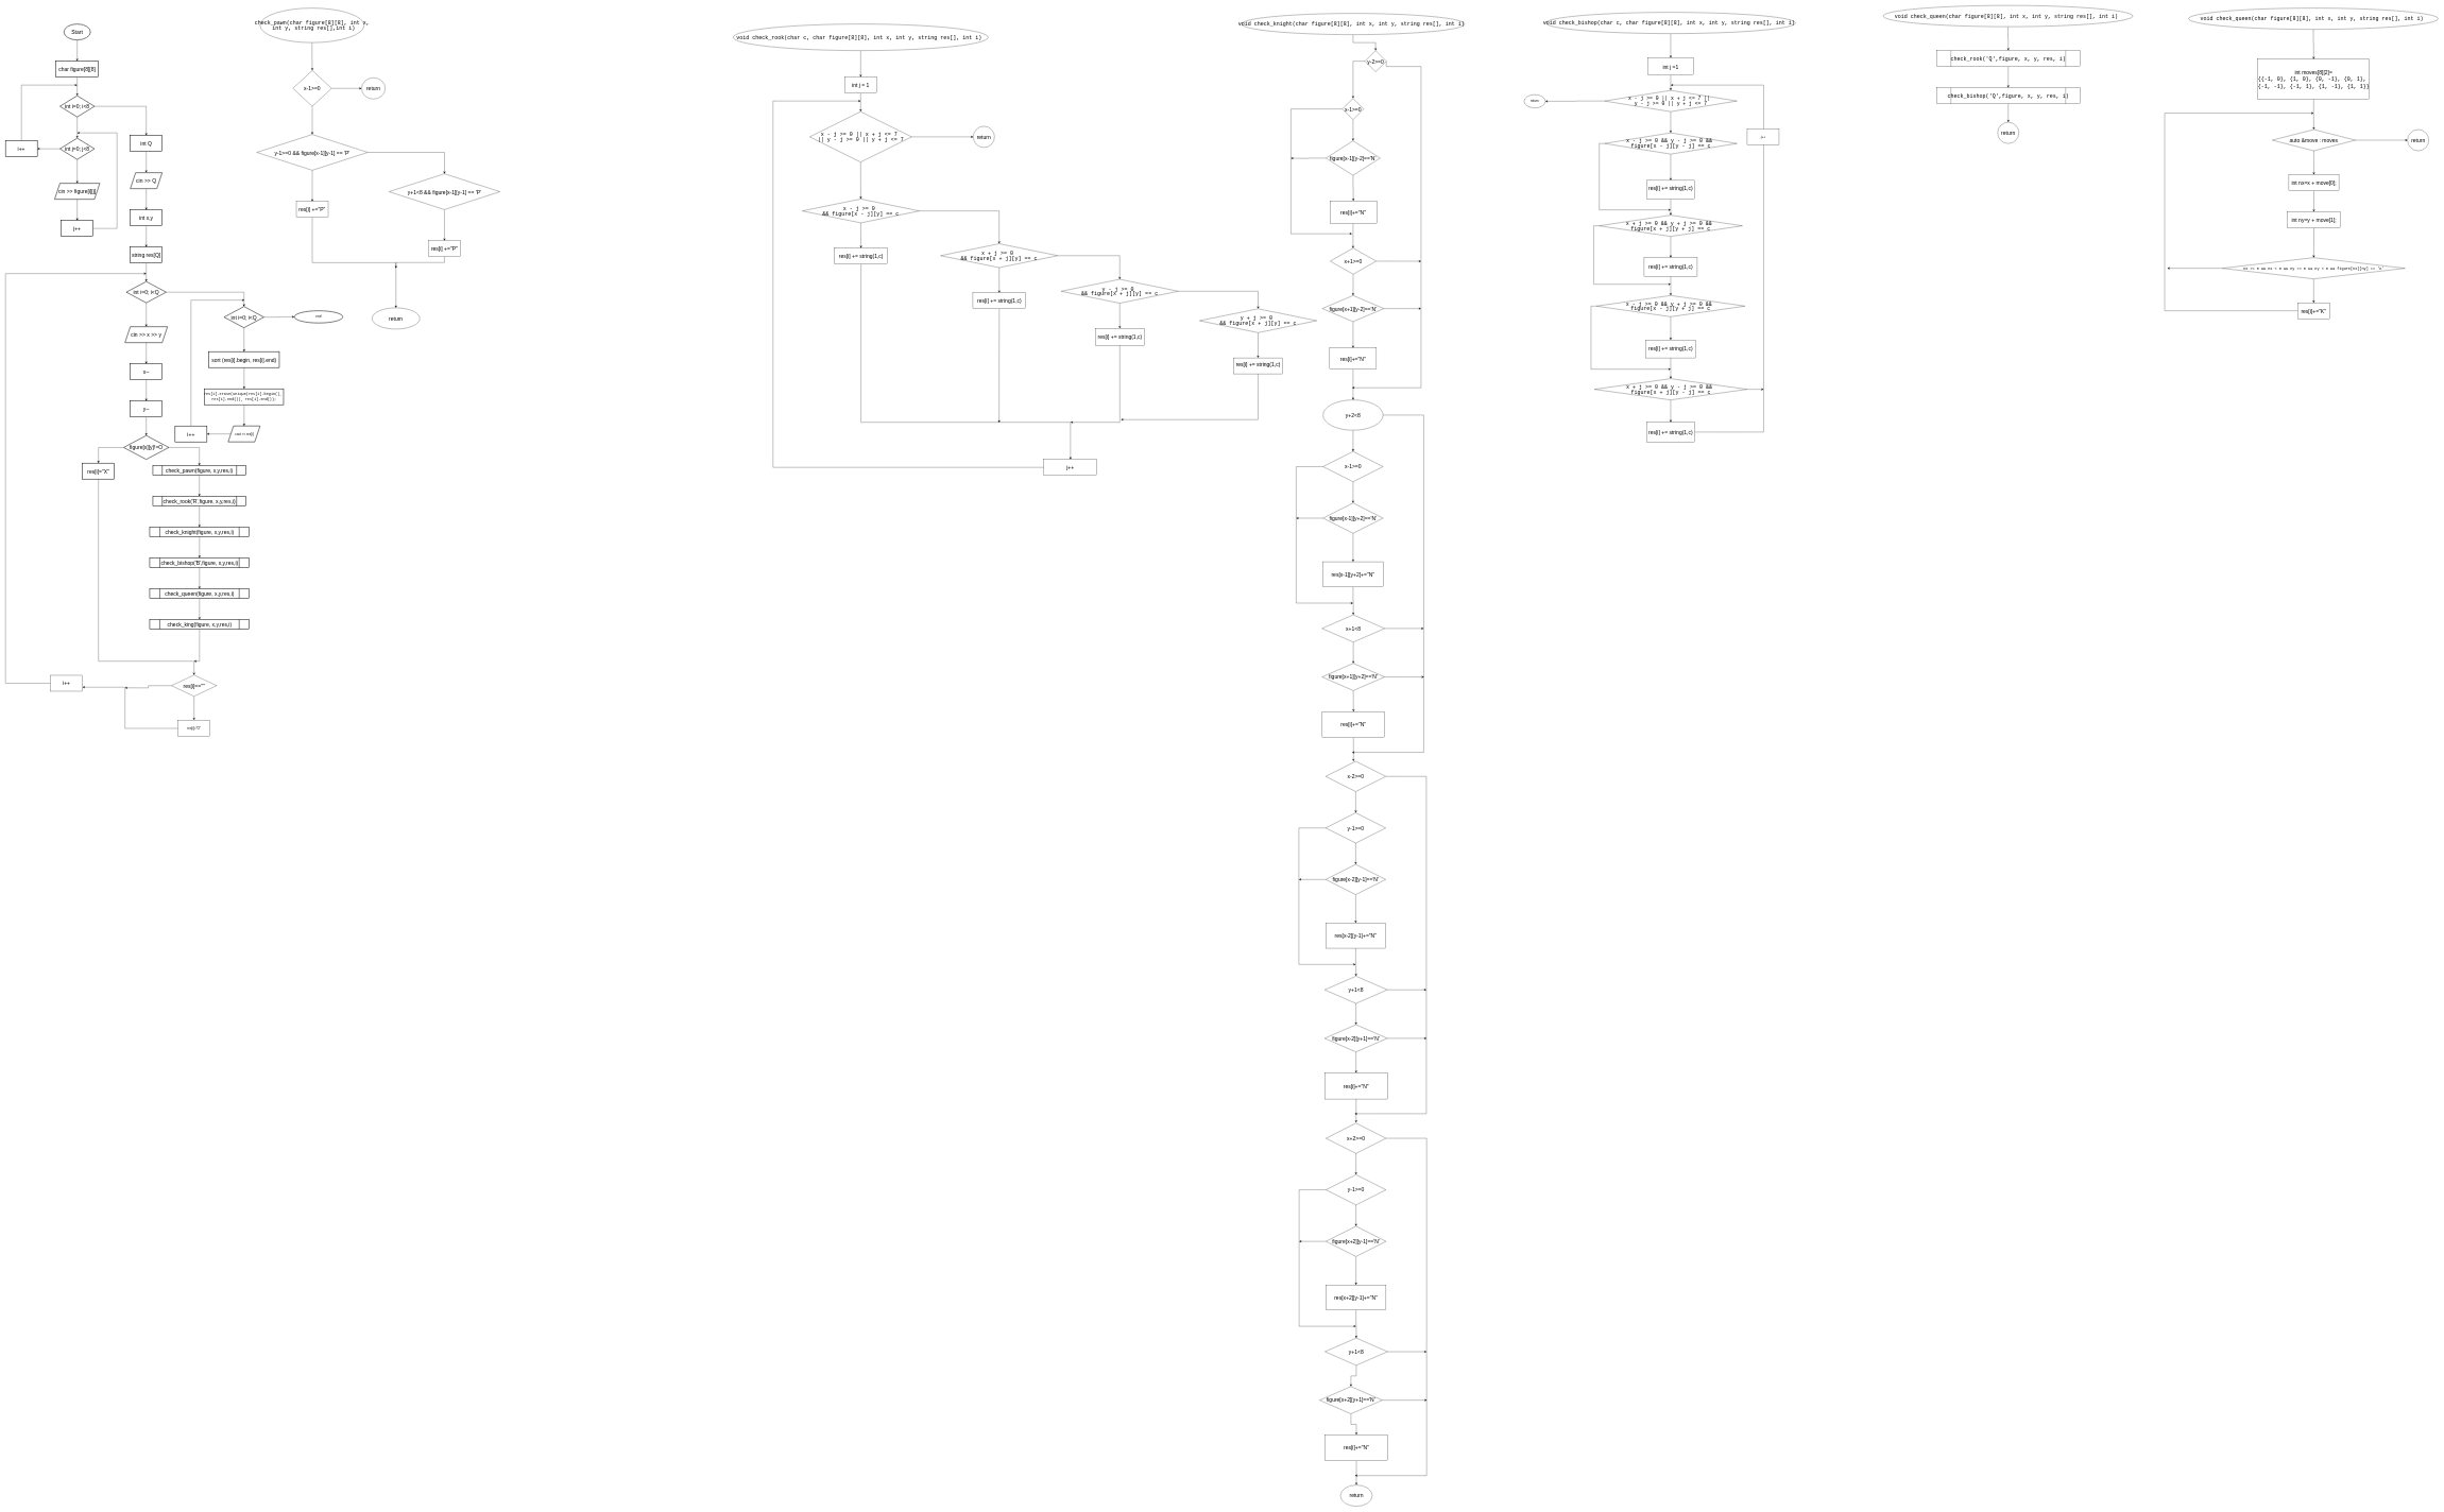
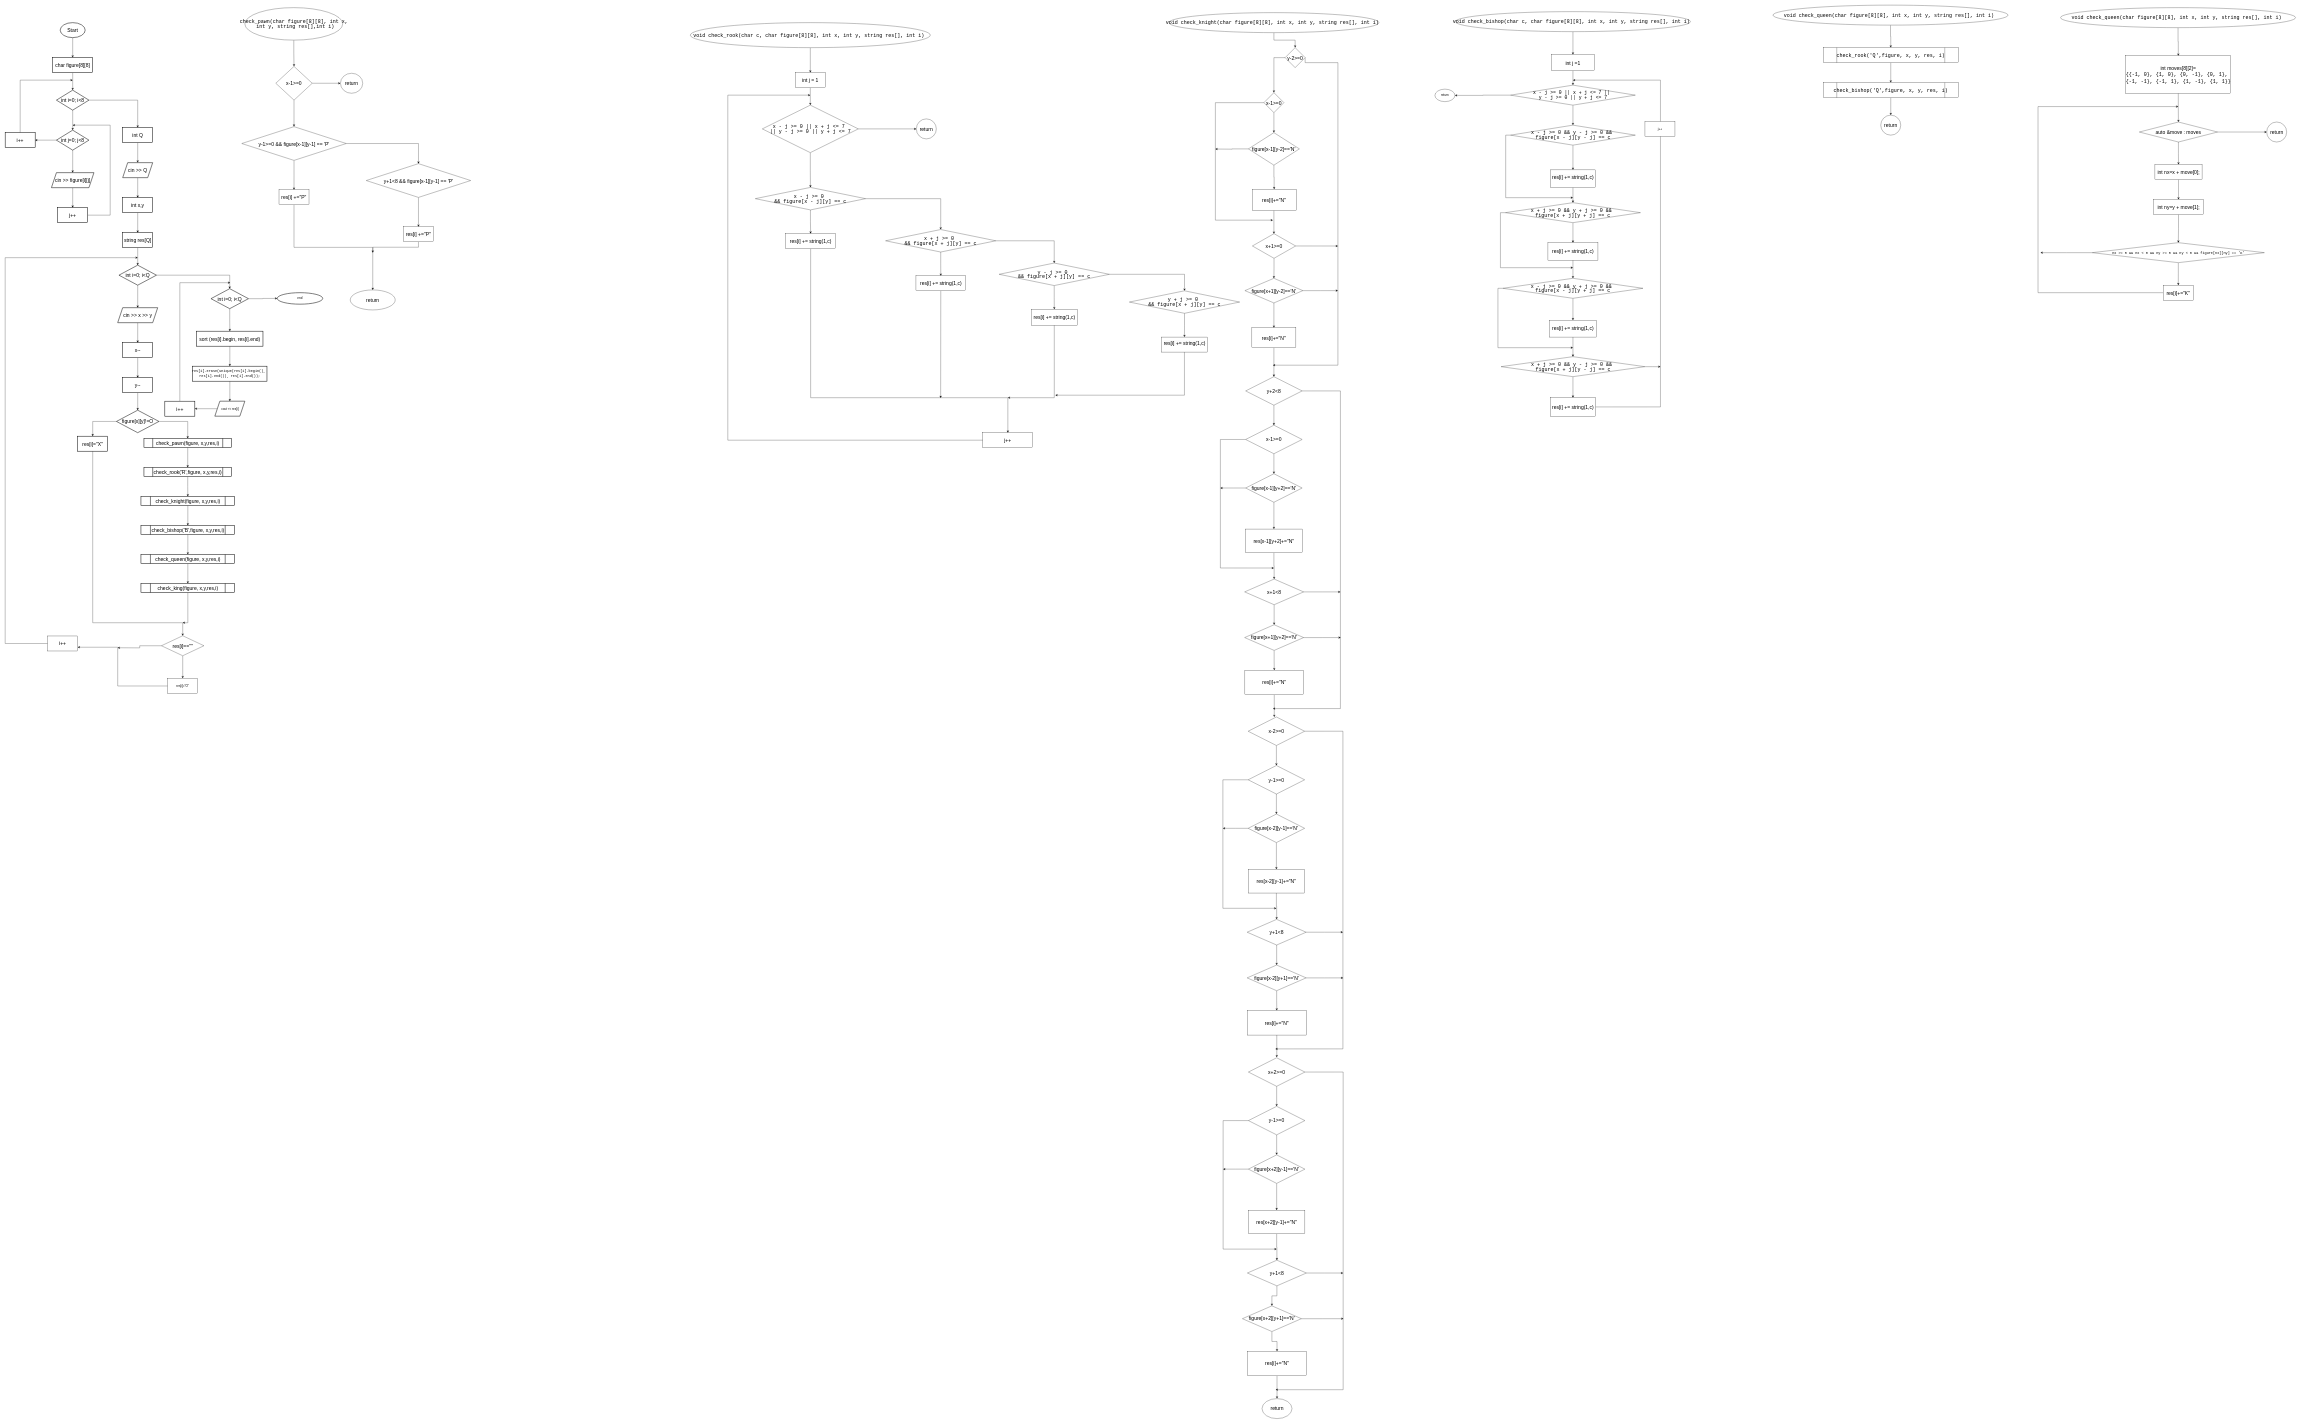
- <mxCell id="139" value="&lt;font style=&quot;font-size: 20px;&quot;&gt;y+2&amp;lt;8&lt;/font&gt;" style="ellipse;whiteSpace=wrap;html=1;" vertex="1" parent="1"><mxGeometry x="4981" y="1505.88" width="226" height="114.13" as="geometry" /></mxCell>
+ <mxCell id="139" value="&lt;font style=&quot;font-size: 20px;&quot;&gt;y+2&amp;lt;8&lt;/font&gt;" style="rhombus;whiteSpace=wrap;html=1;" vertex="1" parent="1"><mxGeometry x="4981" y="1505.88" width="226" height="114.13" as="geometry" /></mxCell>
